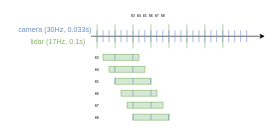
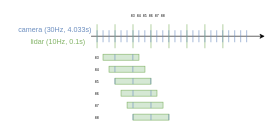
- <mxCell id="38" value="&lt;font color=&quot;#6c8ebf&quot;&gt;camera (30Hz, 0.033s)&lt;/font&gt;" style="text;html=1;strokeColor=none;fillColor=none;align=center;verticalAlign=middle;whiteSpace=wrap;rounded=0;" parent="1" vertex="1"><mxGeometry x="20.94" y="40" width="140.06" height="20" as="geometry" /></mxCell>
+ <mxCell id="38" value="&lt;font color=&quot;#6c8ebf&quot;&gt;camera (30Hz, 4.033s)&lt;/font&gt;" style="text;html=1;strokeColor=none;fillColor=none;align=center;verticalAlign=middle;whiteSpace=wrap;rounded=0;" parent="1" vertex="1"><mxGeometry x="20.94" y="40" width="140.06" height="20" as="geometry" /></mxCell>
- <mxCell id="37" value="&lt;font color=&quot;#82b366&quot;&gt;lidar (17Hz, 0.1s)&lt;/font&gt;" style="text;html=1;strokeColor=none;fillColor=none;align=center;verticalAlign=middle;whiteSpace=wrap;rounded=0;" parent="1" vertex="1"><mxGeometry x="31" y="60" width="130" height="20" as="geometry" /></mxCell>
+ <mxCell id="37" value="&lt;font color=&quot;#82b366&quot;&gt;lidar (10Hz, 0.1s)&lt;/font&gt;" style="text;html=1;strokeColor=none;fillColor=none;align=center;verticalAlign=middle;whiteSpace=wrap;rounded=0;" parent="1" vertex="1"><mxGeometry x="31" y="60" width="130" height="20" as="geometry" /></mxCell>
